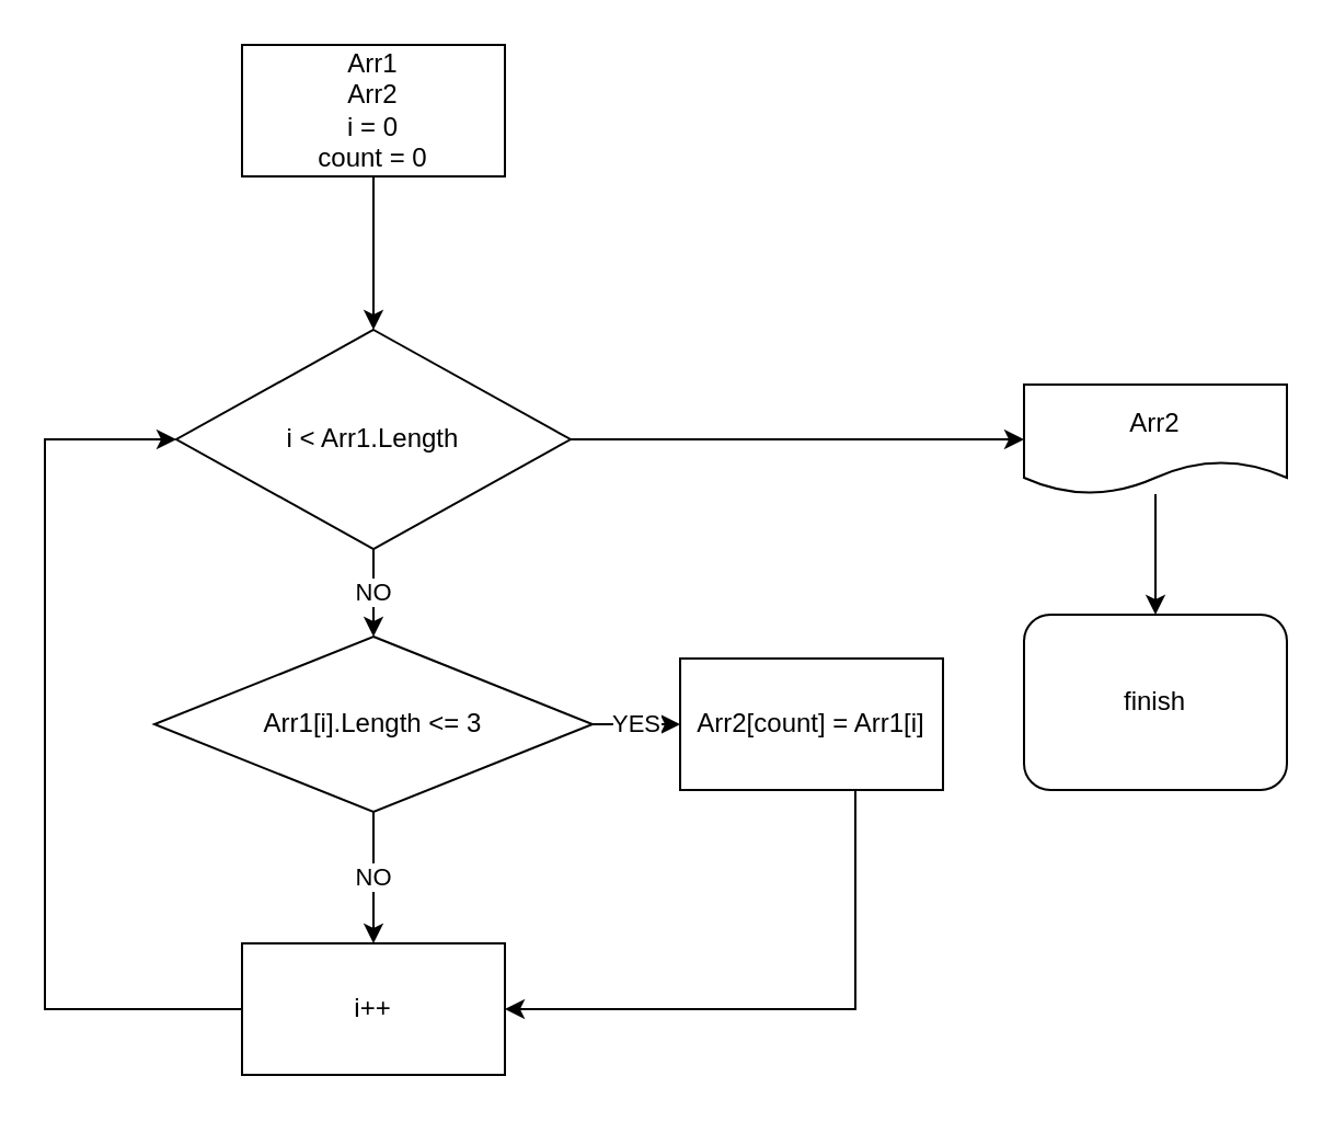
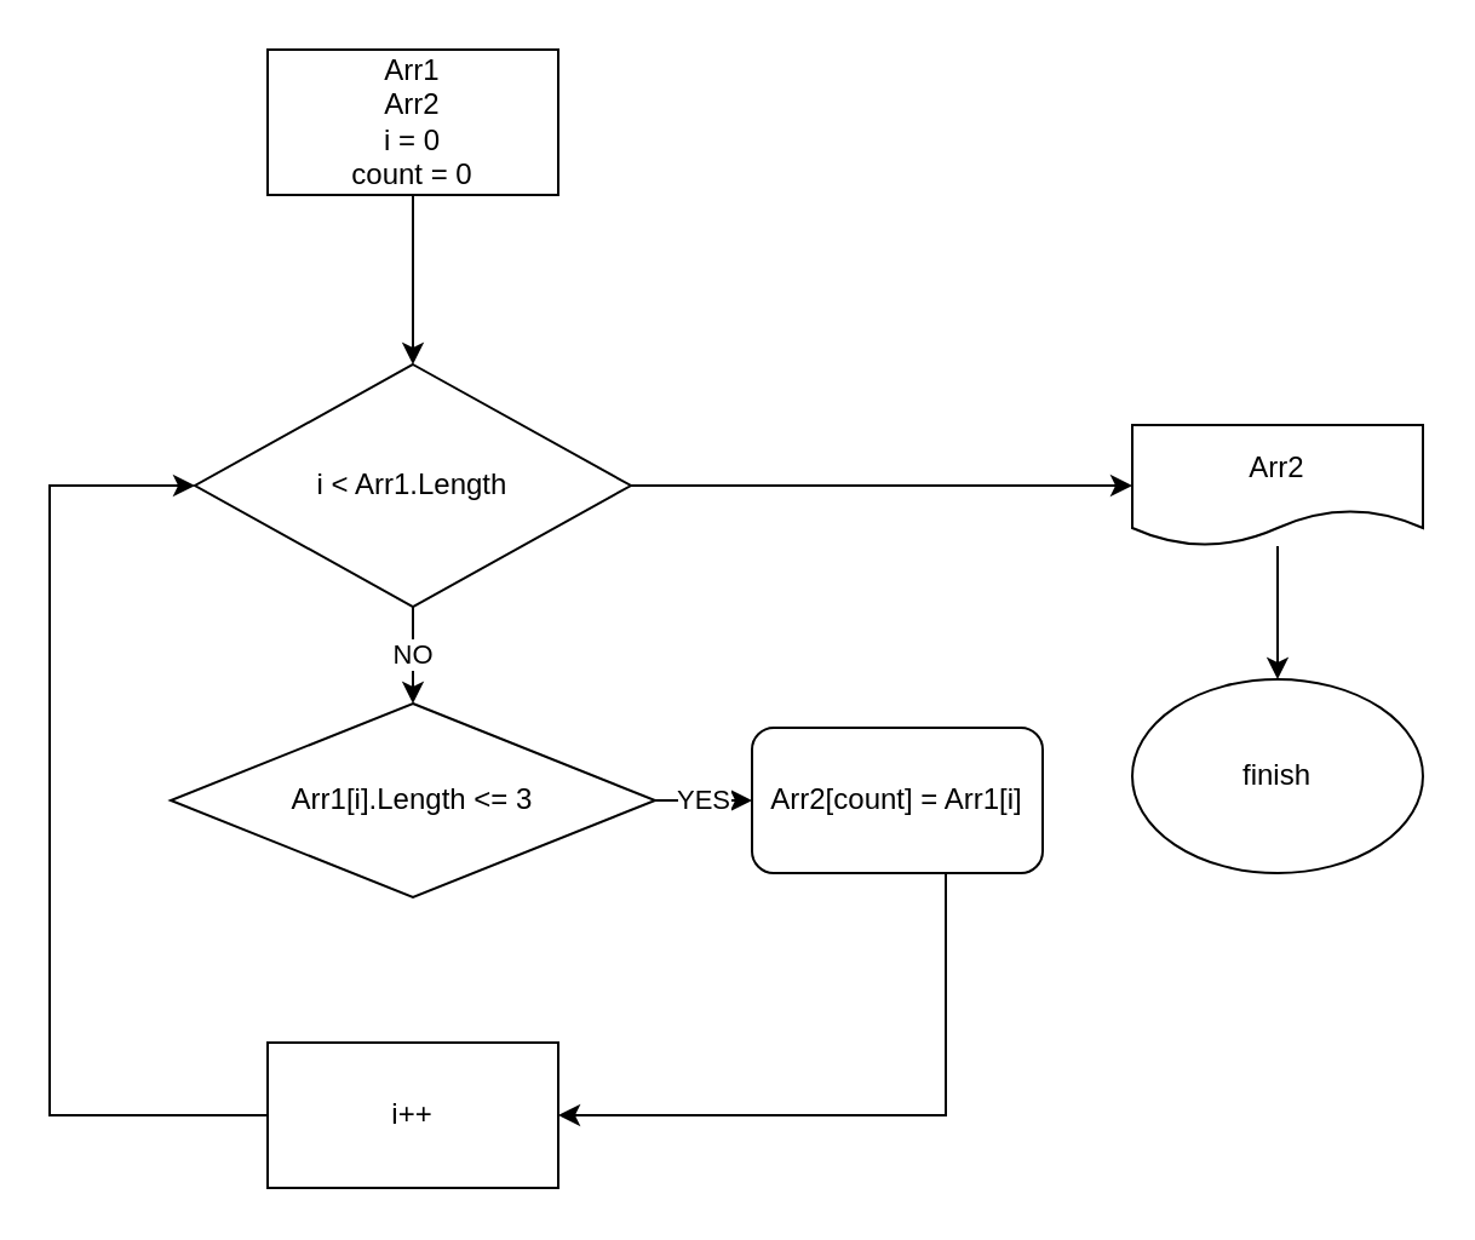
- <mxCell id="16" value="finish" style="whiteSpace=wrap;html=1;rounded=1;" vertex="1" parent="1"><mxGeometry x="467" y="280" width="120" height="80" as="geometry" /></mxCell>
+ <mxCell id="16" value="finish" style="ellipse;whiteSpace=wrap;html=1;" vertex="1" parent="1"><mxGeometry x="467" y="280" width="120" height="80" as="geometry" /></mxCell>
- <mxCell id="13" value="Arr2[count] = Arr1[i]" style="whiteSpace=wrap;html=1;" vertex="1" parent="1"><mxGeometry x="310" y="300" width="120" height="60" as="geometry" /></mxCell>
+ <mxCell id="13" value="Arr2[count] = Arr1[i]" style="whiteSpace=wrap;html=1;rounded=1;" vertex="1" parent="1"><mxGeometry x="310" y="300" width="120" height="60" as="geometry" /></mxCell>
- <mxCell id="7" value="NO" style="edgeStyle=orthogonalEdgeStyle;rounded=0;orthogonalLoop=1;jettySize=auto;html=1;" edge="1" parent="1" source="9" target="11"><mxGeometry relative="1" as="geometry" /></mxCell>
